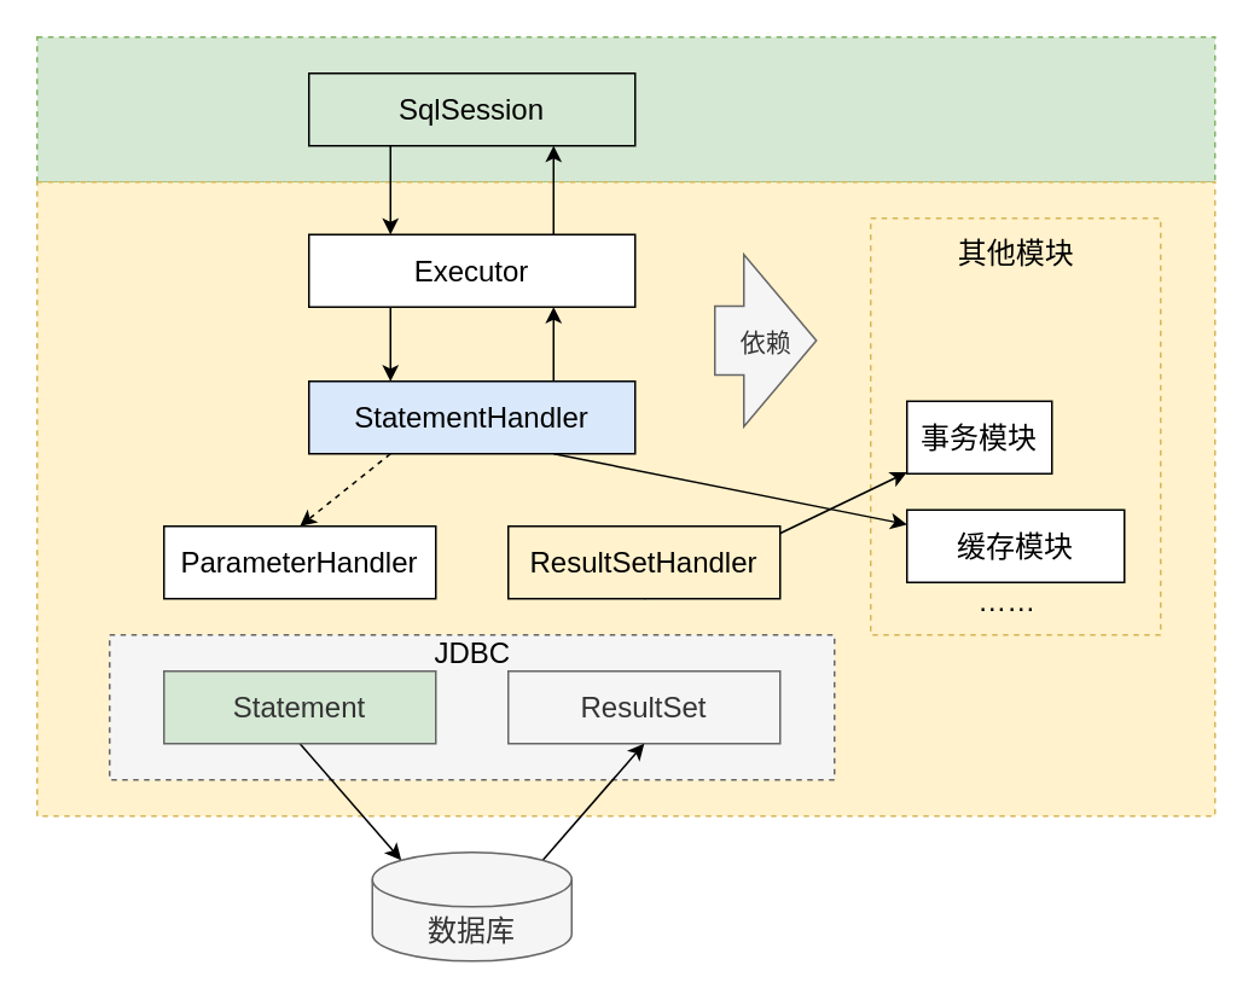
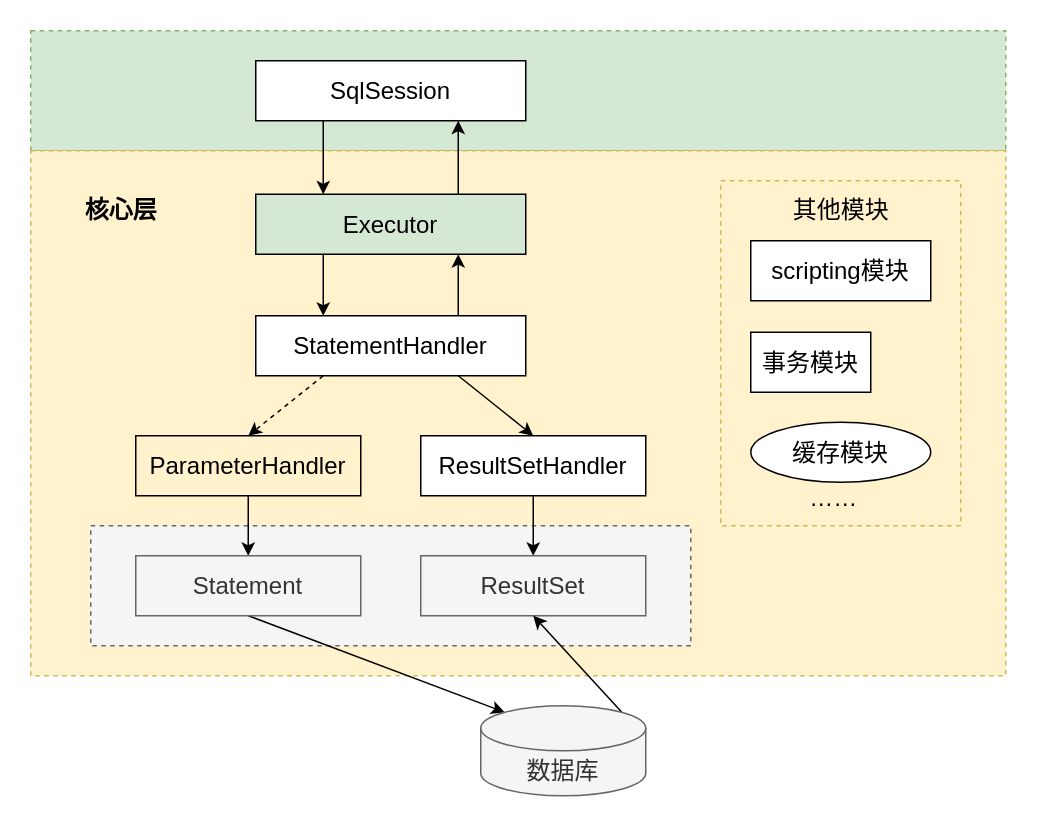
- <mxCell id="7" value="SqlSession" style="rounded=0;whiteSpace=wrap;html=1;fontSize=16;fillColor=#d5e8d4;" vertex="1" parent="1"><mxGeometry x="170" y="40" width="180" height="40" as="geometry" /></mxCell>
+ <mxCell id="7" value="SqlSession" style="rounded=0;whiteSpace=wrap;html=1;fontSize=16;" vertex="1" parent="1"><mxGeometry x="170" y="40" width="180" height="40" as="geometry" /></mxCell>
+ <mxCell id="25" value="核心层" style="text;html=1;align=center;verticalAlign=middle;resizable=0;points=[];autosize=1;fontSize=16;fontStyle=1" vertex="1" parent="1"><mxGeometry x="50" y="129" width="60" height="20" as="geometry" /></mxCell>
- <mxCell id="10" value="Executor" style="rounded=0;whiteSpace=wrap;html=1;fontSize=16;" vertex="1" parent="1"><mxGeometry x="170" y="129" width="180" height="40" as="geometry" /></mxCell>
+ <mxCell id="10" value="Executor" style="rounded=0;whiteSpace=wrap;html=1;fontSize=16;fillColor=#d5e8d4;" vertex="1" parent="1"><mxGeometry x="170" y="129" width="180" height="40" as="geometry" /></mxCell>
+ <mxCell id="26" value="scripting模块" style="rounded=0;whiteSpace=wrap;html=1;fontSize=16;" vertex="1" parent="1"><mxGeometry x="500" y="160" width="120" height="40" as="geometry" /></mxCell>
- <mxCell id="31" value="&lt;font style=&quot;font-size: 14px&quot;&gt;依赖&lt;/font&gt;" style="html=1;shadow=0;dashed=0;align=center;verticalAlign=middle;shape=mxgraph.arrows2.arrow;dy=0.6;dx=40;notch=0;fontSize=16;fillColor=#f5f5f5;strokeColor=#666666;fontColor=#333333;" vertex="1" parent="1"><mxGeometry x="394" y="140" width="56" height="95" as="geometry" /></mxCell>
- <mxCell id="14" value="StatementHandler" style="rounded=0;whiteSpace=wrap;html=1;fontSize=16;fillColor=#dae8fc;" vertex="1" parent="1"><mxGeometry x="170" y="210" width="180" height="40" as="geometry" /></mxCell>
+ <mxCell id="14" value="StatementHandler" style="rounded=0;whiteSpace=wrap;html=1;fontSize=16;" vertex="1" parent="1"><mxGeometry x="170" y="210" width="180" height="40" as="geometry" /></mxCell>
- <mxCell id="13" style="edgeStyle=none;rounded=0;orthogonalLoop=1;jettySize=auto;html=1;exitX=0.75;exitY=1;exitDx=0;exitDy=0;fontSize=16;" edge="1" parent="1" source="14" target="28"><mxGeometry relative="1" as="geometry" /></mxCell>
+ <mxCell id="13" style="edgeStyle=none;rounded=0;orthogonalLoop=1;jettySize=auto;html=1;exitX=0.75;exitY=1;exitDx=0;exitDy=0;entryX=0.5;entryY=0;entryDx=0;entryDy=0;fontSize=16;" edge="1" parent="1" source="14" target="18"><mxGeometry relative="1" as="geometry" /></mxCell>
- <mxCell id="17" style="edgeStyle=none;rounded=0;orthogonalLoop=1;jettySize=auto;html=1;exitX=0.5;exitY=1;exitDx=0;exitDy=0;fontSize=16;" edge="1" parent="1" source="18" target="27"><mxGeometry relative="1" as="geometry" /></mxCell>
+ <mxCell id="17" style="edgeStyle=none;rounded=0;orthogonalLoop=1;jettySize=auto;html=1;exitX=0.5;exitY=1;exitDx=0;exitDy=0;entryX=0.5;entryY=0;entryDx=0;entryDy=0;fontSize=16;" edge="1" parent="1" source="18" target="21"><mxGeometry relative="1" as="geometry" /></mxCell>
- <mxCell id="28" value="缓存模块" style="rounded=0;whiteSpace=wrap;html=1;fontSize=16;" vertex="1" parent="1"><mxGeometry x="500" y="281" width="120" height="40" as="geometry" /></mxCell>
+ <mxCell id="28" value="缓存模块" style="ellipse;whiteSpace=wrap;html=1;fontSize=16;" vertex="1" parent="1"><mxGeometry x="500" y="281" width="120" height="40" as="geometry" /></mxCell>
- <mxCell id="16" value="ParameterHandler" style="rounded=0;whiteSpace=wrap;html=1;fontSize=16;" vertex="1" parent="1"><mxGeometry x="90" y="290" width="150" height="40" as="geometry" /></mxCell>
+ <mxCell id="16" value="ParameterHandler" style="rounded=0;whiteSpace=wrap;html=1;fontSize=16;fillColor=#fff2cc;" vertex="1" parent="1"><mxGeometry x="90" y="290" width="150" height="40" as="geometry" /></mxCell>
- <mxCell id="18" value="ResultSetHandler" style="rounded=0;whiteSpace=wrap;html=1;fontSize=16;fillColor=#fff2cc;" vertex="1" parent="1"><mxGeometry x="280" y="290" width="150" height="40" as="geometry" /></mxCell>
+ <mxCell id="18" value="ResultSetHandler" style="rounded=0;whiteSpace=wrap;html=1;fontSize=16;" vertex="1" parent="1"><mxGeometry x="280" y="290" width="150" height="40" as="geometry" /></mxCell>
+ <mxCell id="15" style="edgeStyle=none;rounded=0;orthogonalLoop=1;jettySize=auto;html=1;exitX=0.5;exitY=1;exitDx=0;exitDy=0;entryX=0.5;entryY=0;entryDx=0;entryDy=0;fontSize=16;" edge="1" parent="1" source="16" target="20"><mxGeometry relative="1" as="geometry" /></mxCell>
- <mxCell id="24" value="JDBC" style="text;html=1;align=center;verticalAlign=middle;resizable=0;points=[];autosize=1;fontSize=16;" vertex="1" parent="1"><mxGeometry x="230" y="350" width="60" height="20" as="geometry" /></mxCell>
- <mxCell id="20" value="Statement" style="rounded=0;whiteSpace=wrap;html=1;fontSize=16;fillColor=#d5e8d4;strokeColor=#666666;fontColor=#333333;" vertex="1" parent="1"><mxGeometry x="90" y="370" width="150" height="40" as="geometry" /></mxCell>
+ <mxCell id="20" value="Statement" style="rounded=0;whiteSpace=wrap;html=1;fontSize=16;fillColor=#f5f5f5;strokeColor=#666666;fontColor=#333333;" vertex="1" parent="1"><mxGeometry x="90" y="370" width="150" height="40" as="geometry" /></mxCell>
- <mxCell id="23" value="数据库" style="shape=cylinder3;whiteSpace=wrap;html=1;boundedLbl=1;backgroundOutline=1;size=15;fontSize=16;fillColor=#f5f5f5;strokeColor=#666666;fontColor=#333333;" vertex="1" parent="1"><mxGeometry x="205" y="470" width="110" height="60" as="geometry" /></mxCell>
+ <mxCell id="23" value="数据库" style="shape=cylinder3;whiteSpace=wrap;html=1;boundedLbl=1;backgroundOutline=1;size=15;fontSize=16;fillColor=#f5f5f5;strokeColor=#666666;fontColor=#333333;" vertex="1" parent="1"><mxGeometry x="320" y="470" width="110" height="60" as="geometry" /></mxCell>
